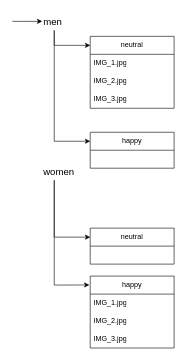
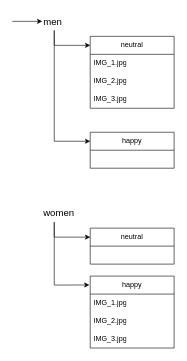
- <mxCell id="14" value="&lt;font style=&quot;font-size: 16px;&quot;&gt;women&lt;/font&gt;" style="text;html=1;strokeColor=none;fillColor=none;align=left;verticalAlign=middle;whiteSpace=wrap;rounded=0;" parent="1" vertex="1"><mxGeometry x="70" y="270" width="40" height="30" as="geometry" /></mxCell>
+ <mxCell id="14" value="&lt;font style=&quot;font-size: 16px;&quot;&gt;women&lt;/font&gt;" style="text;html=1;strokeColor=none;fillColor=none;align=left;verticalAlign=middle;whiteSpace=wrap;rounded=0;" parent="1" vertex="1"><mxGeometry x="70" y="340" width="40" height="30" as="geometry" /></mxCell>
